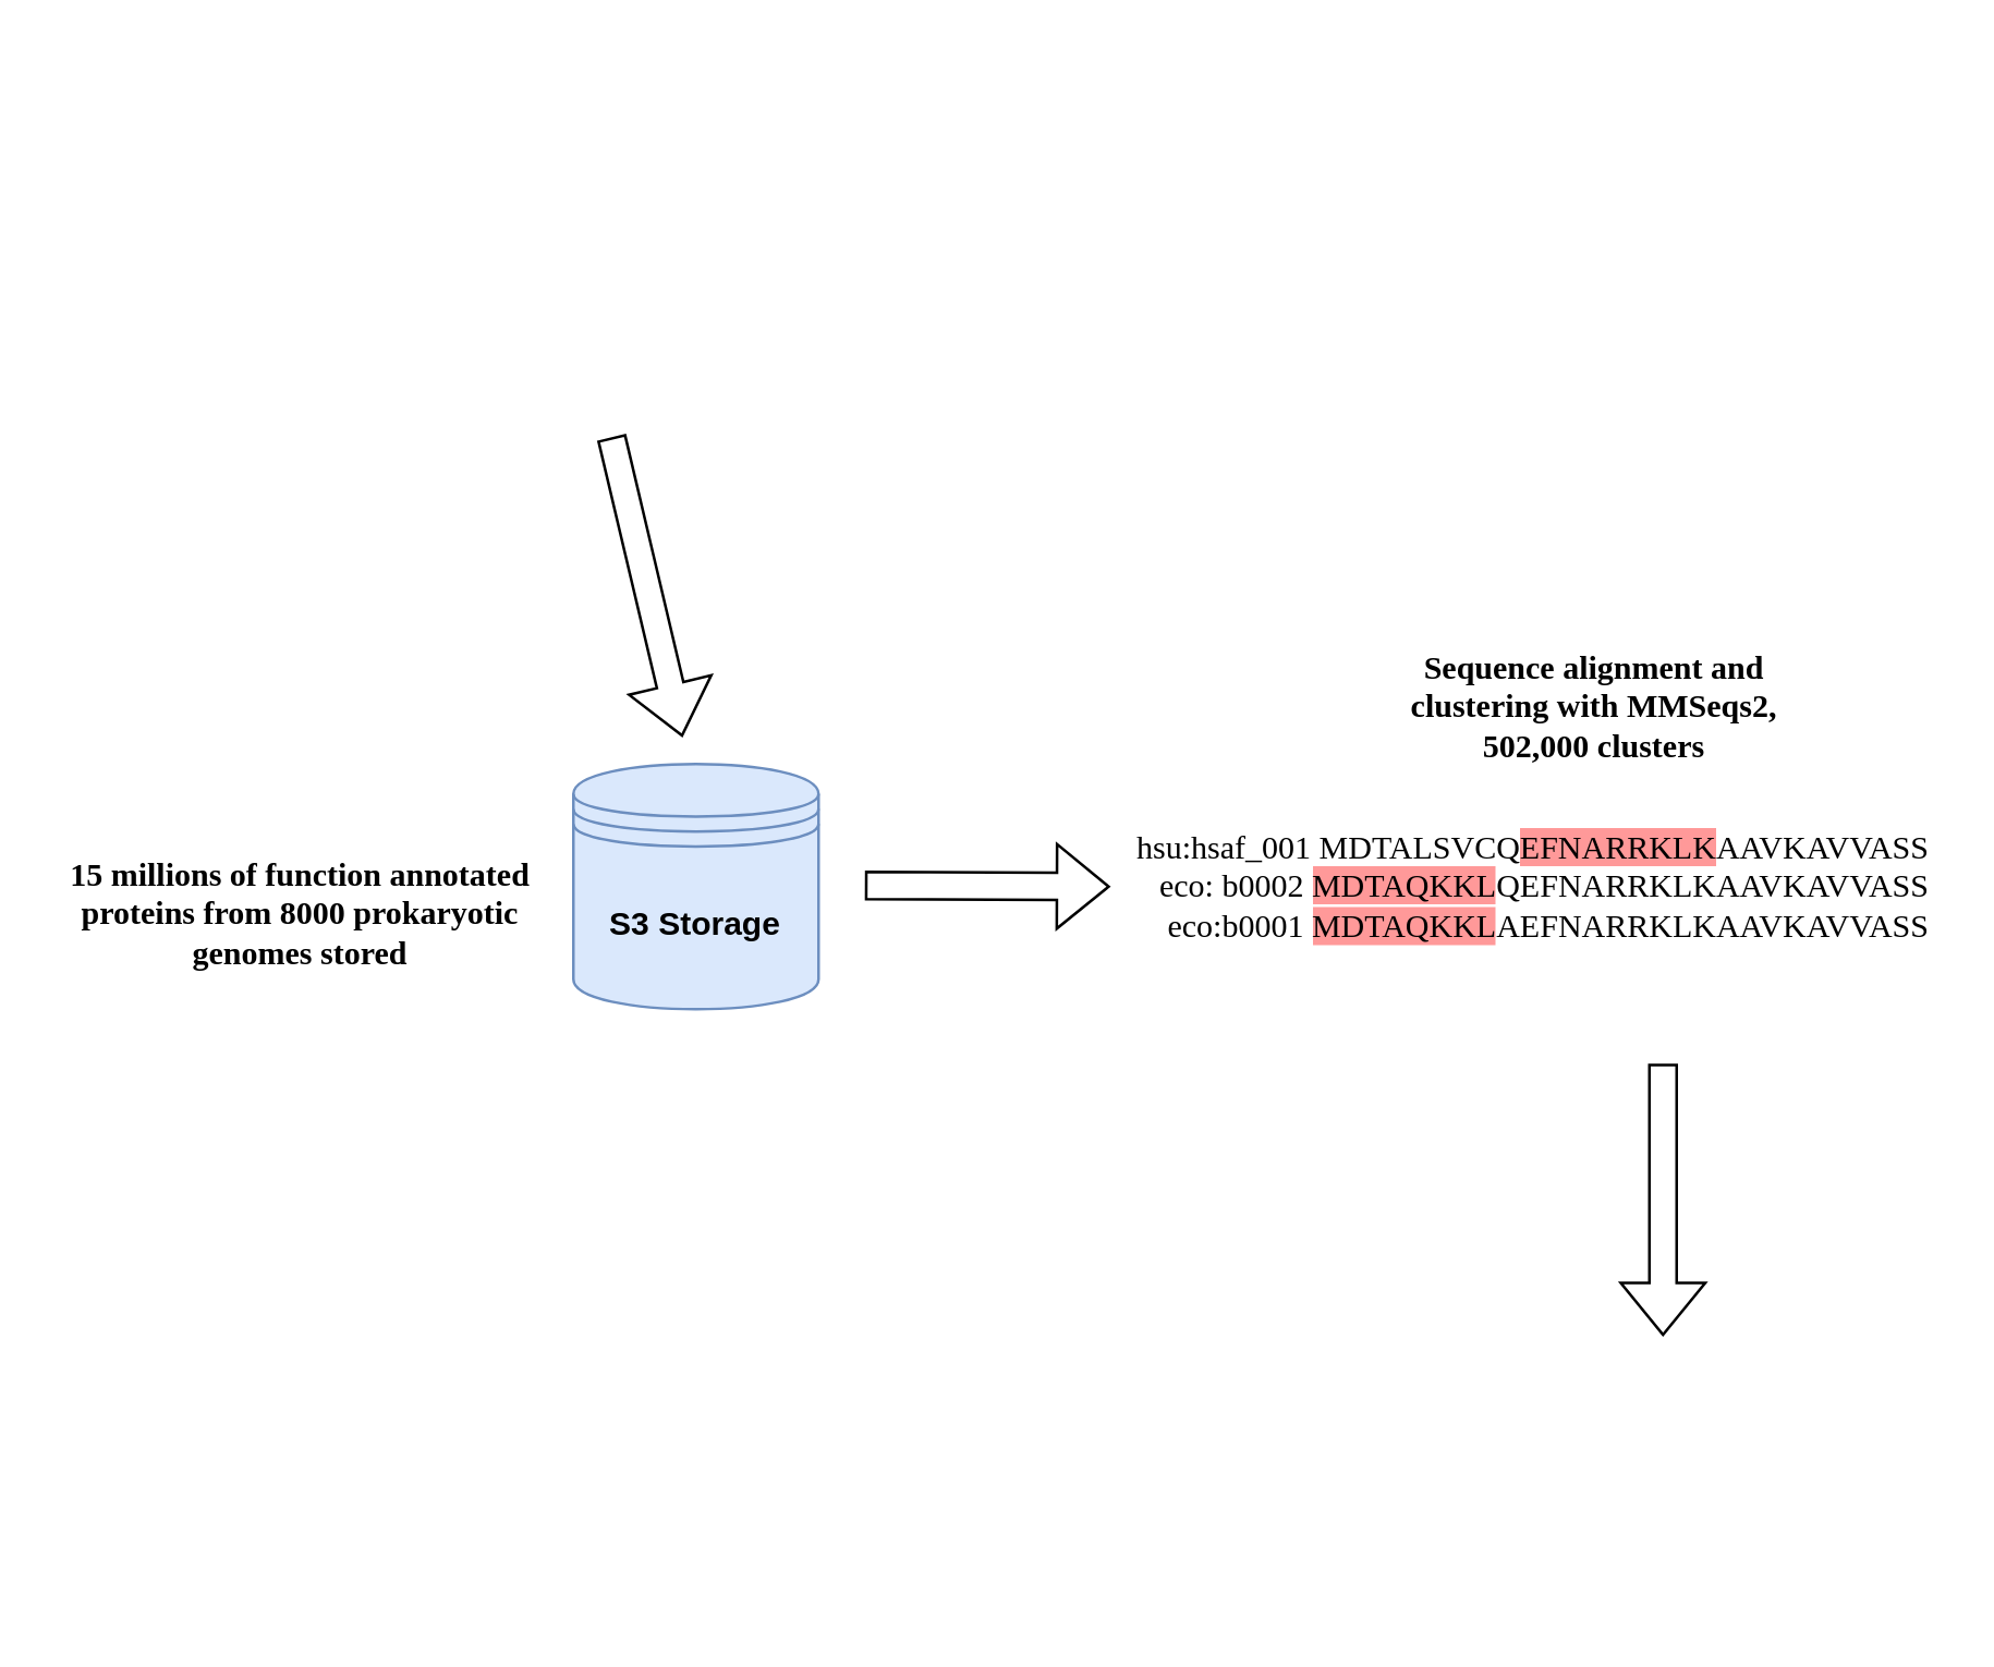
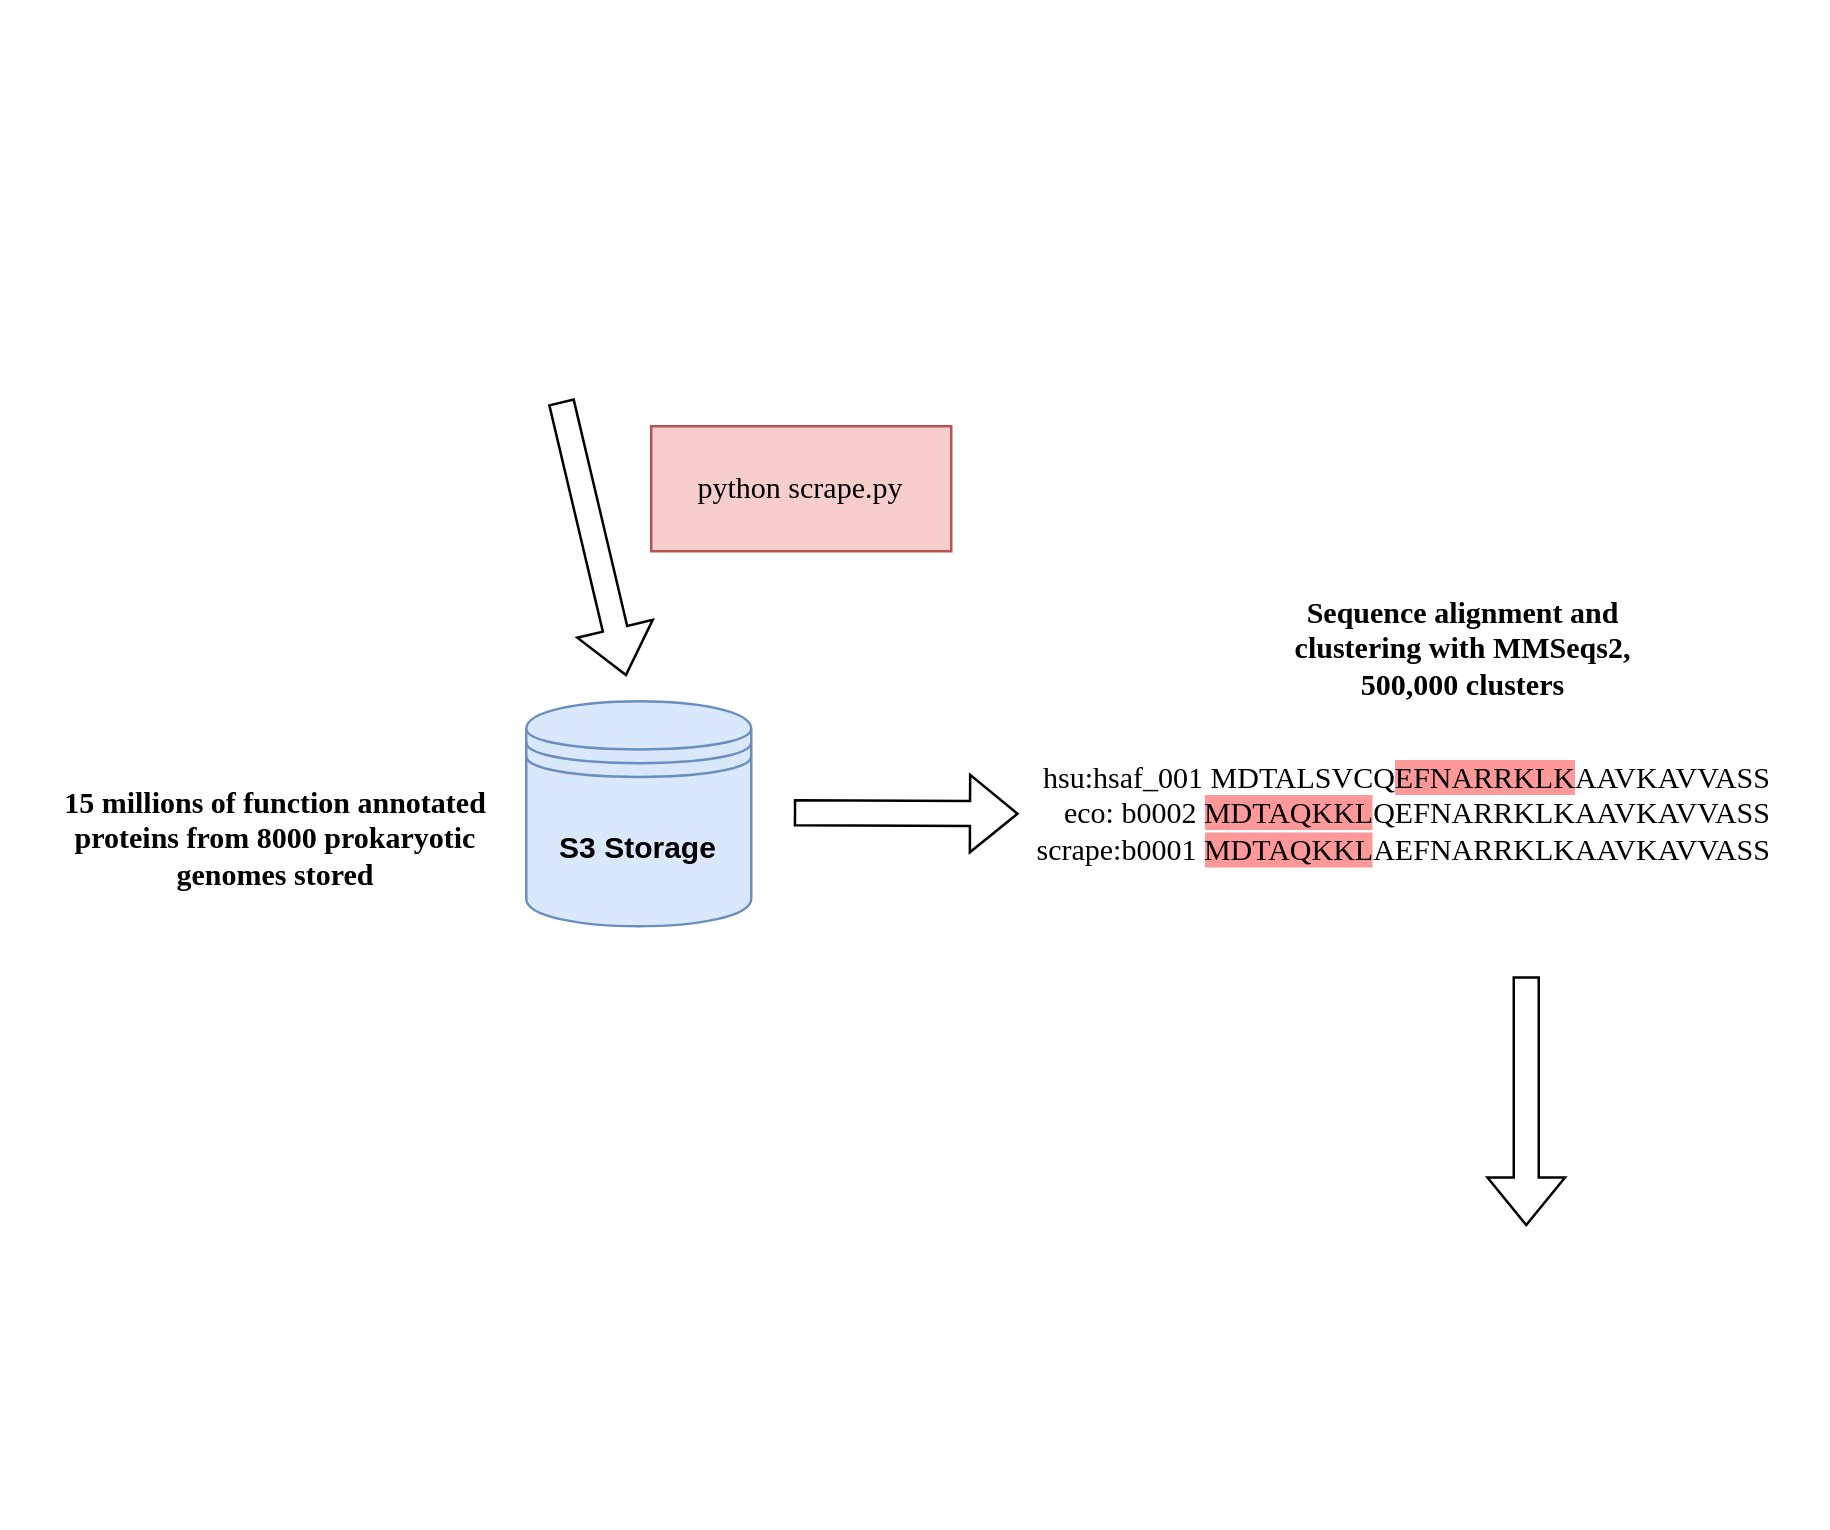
+ <mxCell id="4" value="&lt;font data-font-src=&quot;https://fonts.googleapis.com/css?family=Workbench&quot; face=&quot;Workbench&quot;&gt;python scrape.py&lt;br&gt;&lt;/font&gt;" style="text;html=1;strokeColor=#b85450;fillColor=#f8cecc;align=center;verticalAlign=middle;whiteSpace=wrap;rounded=0;" parent="1" vertex="1"><mxGeometry x="260" y="170" width="120" height="50" as="geometry" /></mxCell>
- <mxCell id="9" value="&lt;font data-font-src=&quot;https://fonts.googleapis.com/css?family=Inria+Sans&quot; face=&quot;Inria Sans&quot;&gt;&lt;b&gt;Sequence alignment and clustering with MMSeqs2, 502,000 clusters&lt;br&gt;&lt;/b&gt;&lt;/font&gt;" style="text;html=1;strokeColor=none;fillColor=none;align=center;verticalAlign=middle;whiteSpace=wrap;rounded=0;" vertex="1" parent="1"><mxGeometry x="510" y="244" width="150" height="30" as="geometry" /></mxCell>
+ <mxCell id="9" value="&lt;font data-font-src=&quot;https://fonts.googleapis.com/css?family=Inria+Sans&quot; face=&quot;Inria Sans&quot;&gt;&lt;b&gt;Sequence alignment and clustering with MMSeqs2, 500,000 clusters&lt;br&gt;&lt;/b&gt;&lt;/font&gt;" style="text;html=1;strokeColor=none;fillColor=none;align=center;verticalAlign=middle;whiteSpace=wrap;rounded=0;" vertex="1" parent="1"><mxGeometry x="510" y="244" width="150" height="30" as="geometry" /></mxCell>
- <mxCell id="8" value="&lt;div align=&quot;right&quot;&gt;&lt;font face=&quot;Inria Sans&quot; data-font-src=&quot;https://fonts.googleapis.com/css?family=Inria+Sans&quot;&gt;hsu:hsaf_001 MDTALSVCQ&lt;span style=&quot;background-color: rgb(255, 153, 153);&quot;&gt;EFNARRKLK&lt;/span&gt;AAVKAVVASS&lt;/font&gt;&lt;/div&gt;&lt;div align=&quot;right&quot;&gt;&lt;font face=&quot;Inria Sans&quot; data-font-src=&quot;https://fonts.googleapis.com/css?family=Inria+Sans&quot;&gt;eco&lt;/font&gt;&lt;font face=&quot;Inria Sans&quot;&gt;: b0002 &lt;/font&gt;&lt;font face=&quot;Inria Sans&quot; data-font-src=&quot;https://fonts.googleapis.com/css?family=Inria+Sans&quot;&gt;&lt;span style=&quot;background-color: rgb(255, 153, 153);&quot;&gt;MDTAQKKL&lt;/span&gt;QEFNARRKLKAAVKAVVASS&lt;/font&gt;&lt;/div&gt;&lt;div align=&quot;right&quot;&gt;&lt;font face=&quot;Inria Sans&quot; data-font-src=&quot;https://fonts.googleapis.com/css?family=Inria+Sans&quot;&gt;eco:b0001 &lt;span style=&quot;background-color: rgb(255, 153, 153);&quot;&gt;MDTAQKKL&lt;/span&gt;AEFNARRKLKAAVKAVVASS&lt;/font&gt;&lt;/div&gt;" style="text;html=1;strokeColor=none;fillColor=none;align=right;verticalAlign=middle;whiteSpace=wrap;rounded=0;" vertex="1" parent="1"><mxGeometry x="360" y="270" width="350" height="110" as="geometry" /></mxCell>
+ <mxCell id="8" value="&lt;div align=&quot;right&quot;&gt;&lt;font face=&quot;Inria Sans&quot; data-font-src=&quot;https://fonts.googleapis.com/css?family=Inria+Sans&quot;&gt;hsu:hsaf_001 MDTALSVCQ&lt;span style=&quot;background-color: rgb(255, 153, 153);&quot;&gt;EFNARRKLK&lt;/span&gt;AAVKAVVASS&lt;/font&gt;&lt;/div&gt;&lt;div align=&quot;right&quot;&gt;&lt;font face=&quot;Inria Sans&quot; data-font-src=&quot;https://fonts.googleapis.com/css?family=Inria+Sans&quot;&gt;eco&lt;/font&gt;&lt;font face=&quot;Inria Sans&quot;&gt;: b0002 &lt;/font&gt;&lt;font face=&quot;Inria Sans&quot; data-font-src=&quot;https://fonts.googleapis.com/css?family=Inria+Sans&quot;&gt;&lt;span style=&quot;background-color: rgb(255, 153, 153);&quot;&gt;MDTAQKKL&lt;/span&gt;QEFNARRKLKAAVKAVVASS&lt;/font&gt;&lt;/div&gt;&lt;div align=&quot;right&quot;&gt;&lt;font face=&quot;Inria Sans&quot; data-font-src=&quot;https://fonts.googleapis.com/css?family=Inria+Sans&quot;&gt;scrape:b0001 &lt;span style=&quot;background-color: rgb(255, 153, 153);&quot;&gt;MDTAQKKL&lt;/span&gt;AEFNARRKLKAAVKAVVASS&lt;/font&gt;&lt;/div&gt;" style="text;html=1;strokeColor=none;fillColor=none;align=right;verticalAlign=middle;whiteSpace=wrap;rounded=0;" vertex="1" parent="1"><mxGeometry x="360" y="270" width="350" height="110" as="geometry" /></mxCell>
